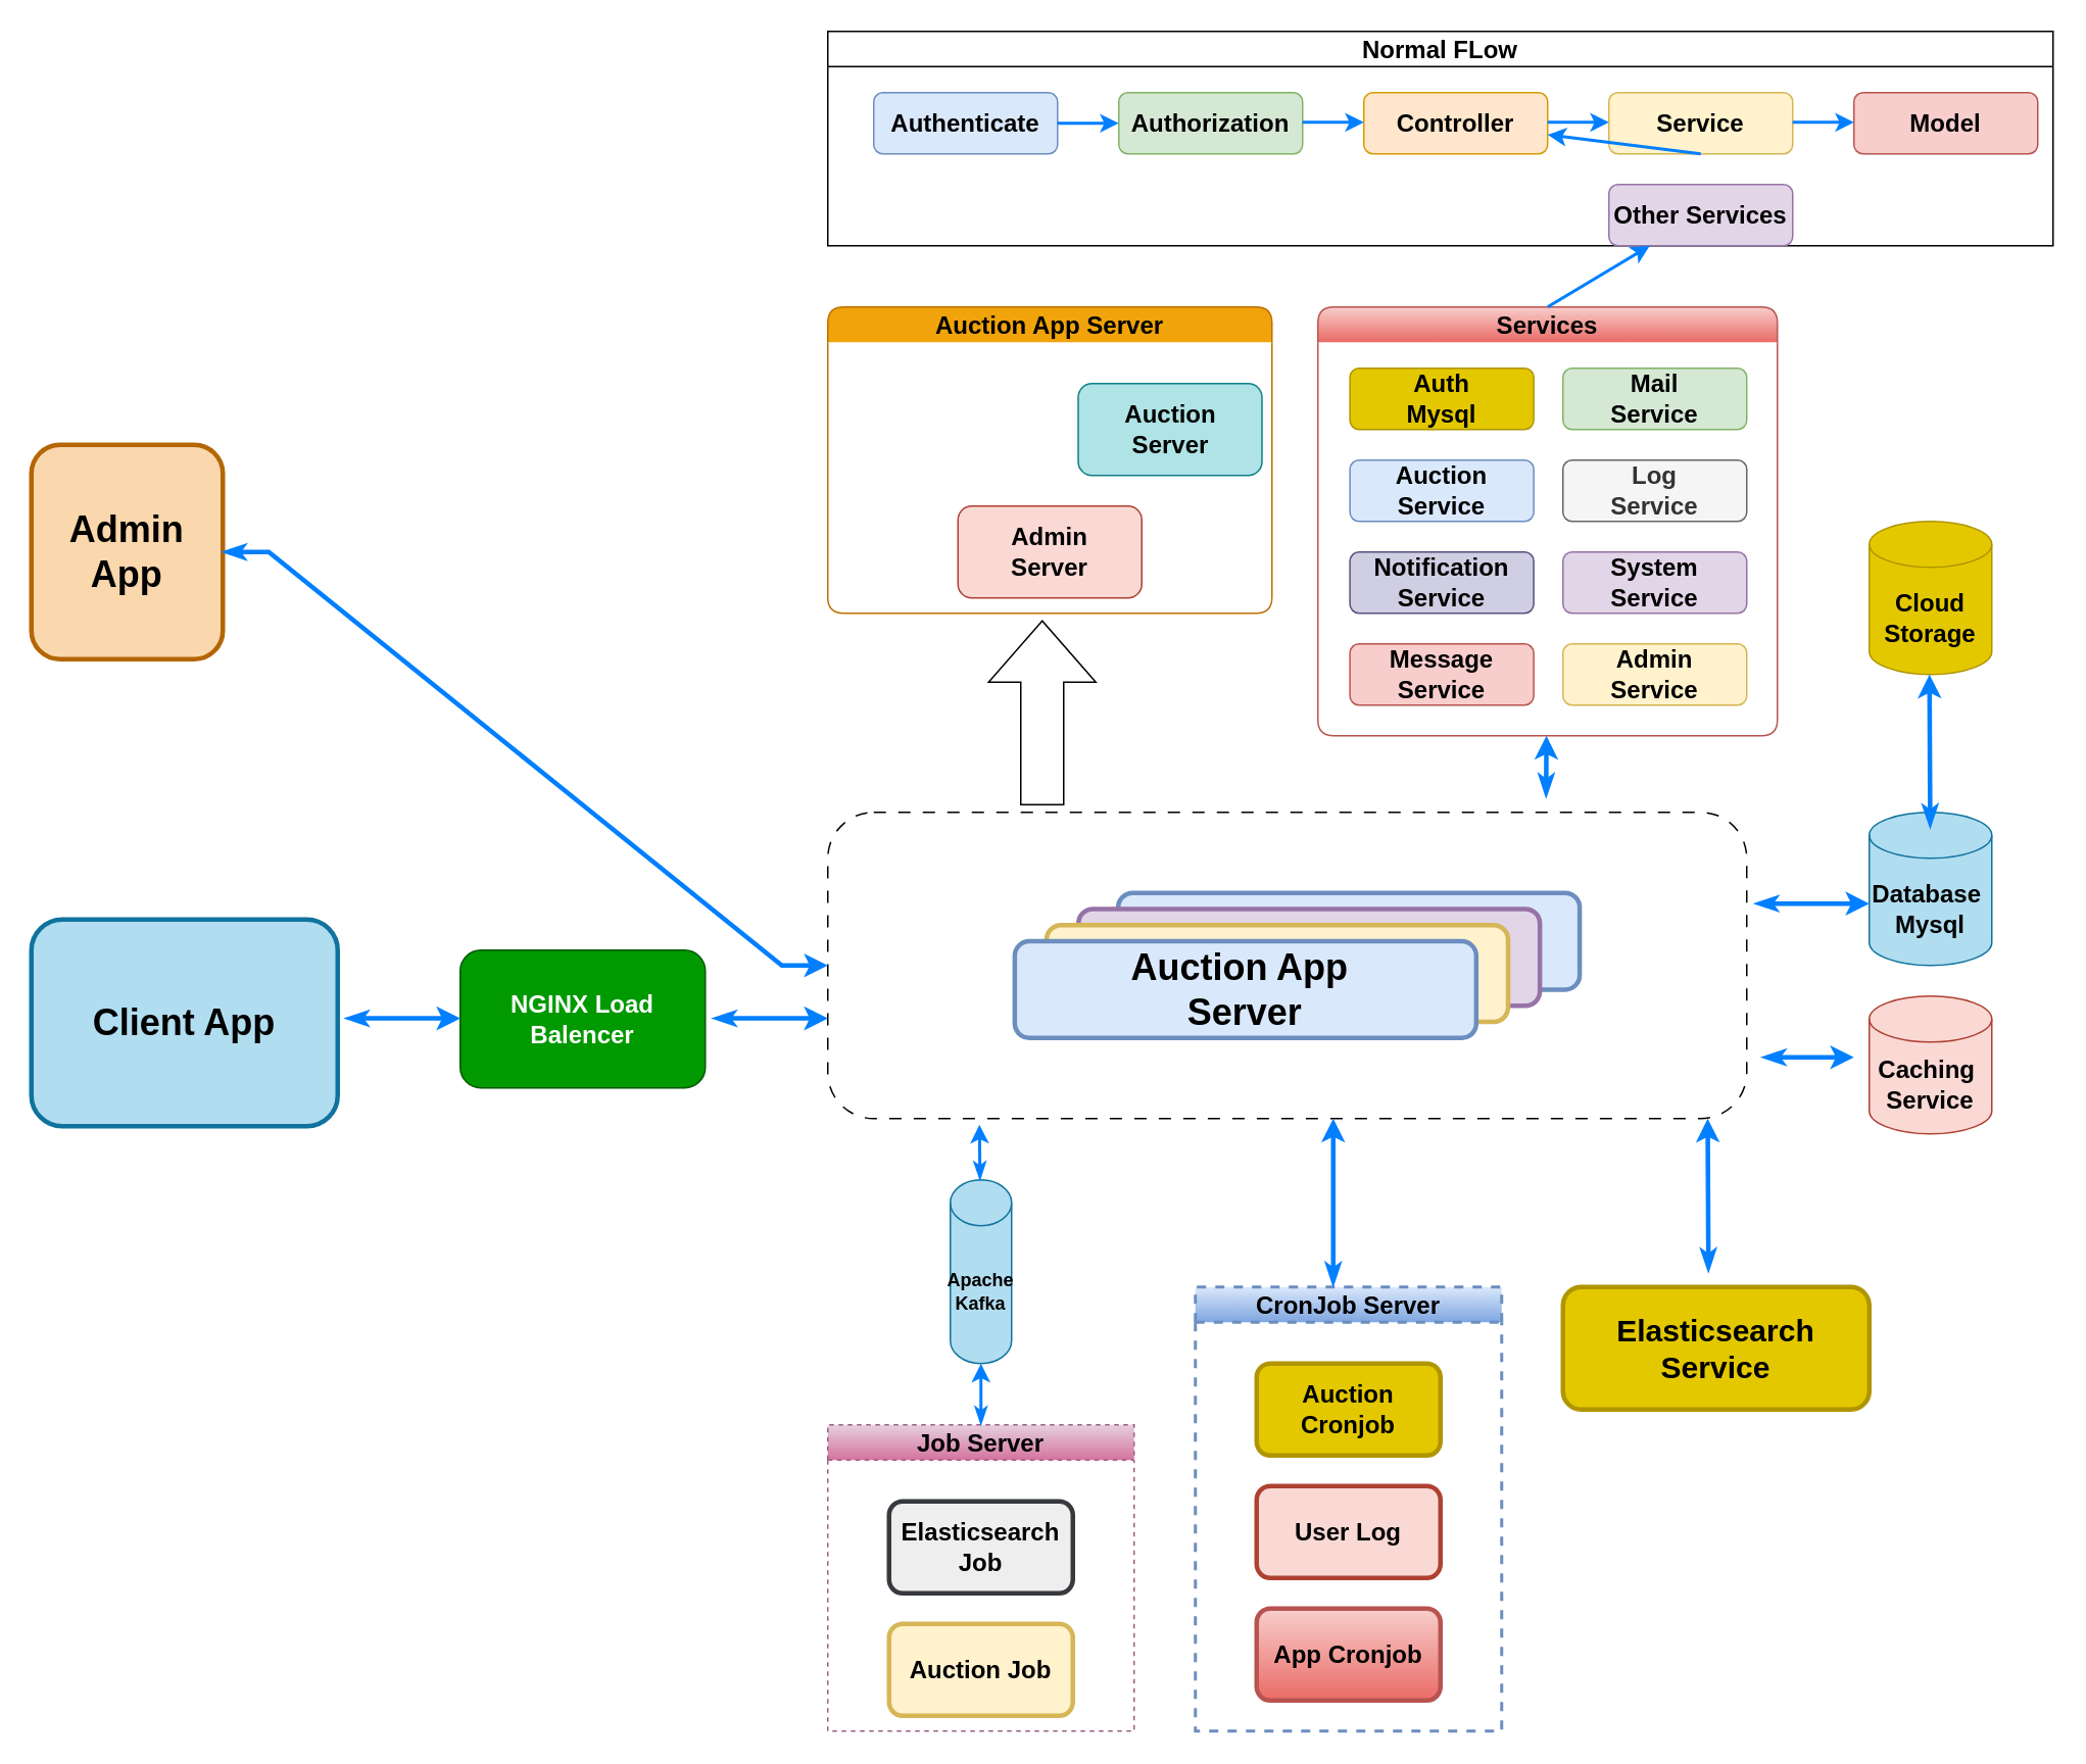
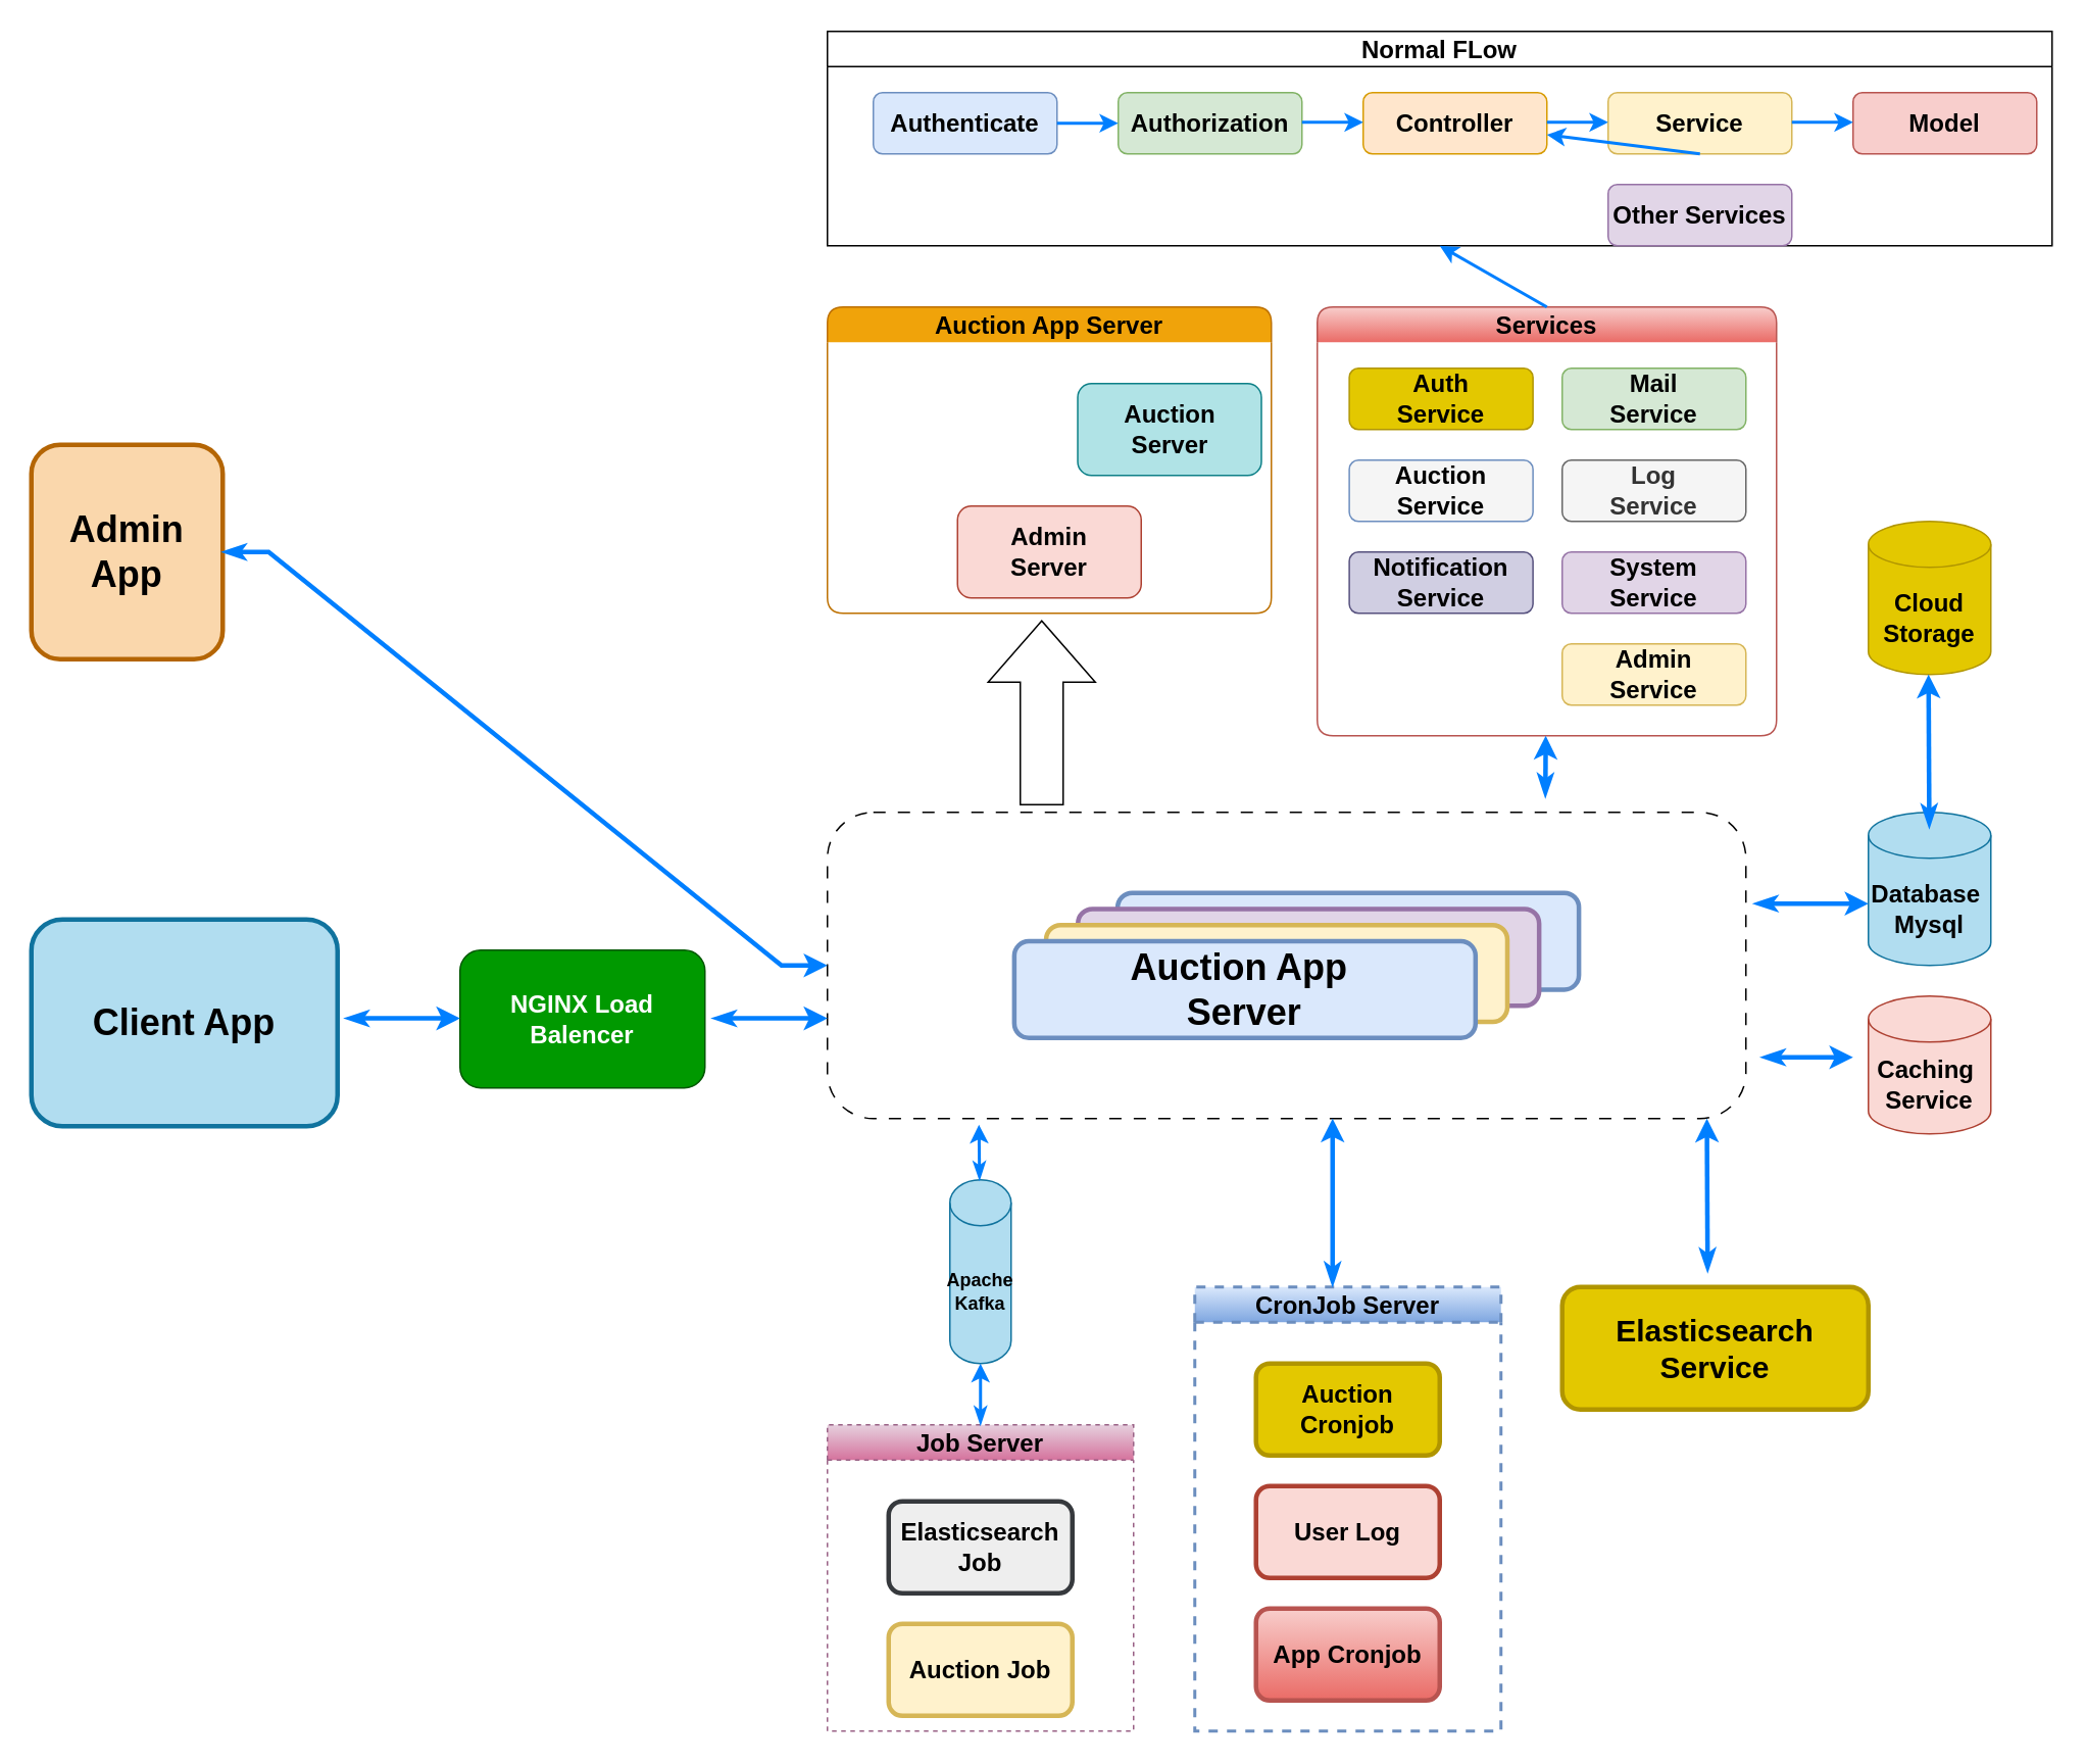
- <mxCell id="51" value="" style="endArrow=classic;html=1;rounded=0;startArrow=none;startFill=0;strokeColor=#007FFF;strokeWidth=2;exitX=0.5;exitY=0;exitDx=0;exitDy=0;" edge="1" parent="1" source="29" target="45"><mxGeometry width="50" height="50" relative="1" as="geometry"><mxPoint x="1120" y="110" as="sourcePoint" /><mxPoint x="1120" y="130" as="targetPoint" /></mxGeometry></mxCell>
+ <mxCell id="51" value="" style="endArrow=classic;html=1;rounded=0;startArrow=none;startFill=0;strokeColor=#007FFF;strokeWidth=2;entryX=0.5;entryY=1;entryDx=0;entryDy=0;exitX=0.5;exitY=0;exitDx=0;exitDy=0;" edge="1" parent="1" source="29" target="39"><mxGeometry width="50" height="50" relative="1" as="geometry"><mxPoint x="1120" y="110" as="sourcePoint" /><mxPoint x="1120" y="130" as="targetPoint" /></mxGeometry></mxCell>
- <mxCell id="30" value="&lt;b style=&quot;border-color: var(--border-color);&quot;&gt;Auth &lt;br&gt;Mysql&lt;/b&gt;&lt;b&gt;&lt;br&gt;&lt;/b&gt;" style="rounded=1;whiteSpace=wrap;html=1;strokeWidth=1;fillColor=#e3c800;strokeColor=#B09500;fontSize=16;fontColor=#000000;" vertex="1" parent="29"><mxGeometry x="20.91" y="40" width="120" height="40" as="geometry" /></mxCell>
+ <mxCell id="30" value="&lt;b style=&quot;border-color: var(--border-color);&quot;&gt;Auth &lt;br&gt;Service&lt;/b&gt;&lt;b&gt;&lt;br&gt;&lt;/b&gt;" style="rounded=1;whiteSpace=wrap;html=1;strokeWidth=1;fillColor=#e3c800;strokeColor=#B09500;fontSize=16;fontColor=#000000;" vertex="1" parent="29"><mxGeometry x="20.91" y="40" width="120" height="40" as="geometry" /></mxCell>
- <mxCell id="31" value="&lt;b style=&quot;border-color: var(--border-color);&quot;&gt;Auction Service&lt;/b&gt;&lt;b&gt;&lt;br&gt;&lt;/b&gt;" style="rounded=1;whiteSpace=wrap;html=1;strokeWidth=1;fillColor=#dae8fc;strokeColor=#6c8ebf;fontSize=16;" vertex="1" parent="29"><mxGeometry x="20.91" y="100" width="120" height="40" as="geometry" /></mxCell>
+ <mxCell id="31" value="&lt;b style=&quot;border-color: var(--border-color);&quot;&gt;Auction Service&lt;/b&gt;&lt;b&gt;&lt;br&gt;&lt;/b&gt;" style="rounded=1;whiteSpace=wrap;html=1;strokeWidth=1;fillColor=#f5f5f5;strokeColor=#6c8ebf;fontSize=16;" vertex="1" parent="29"><mxGeometry x="20.91" y="100" width="120" height="40" as="geometry" /></mxCell>
- <mxCell id="33" value="&lt;b style=&quot;border-color: var(--border-color);&quot;&gt;Message Service&lt;/b&gt;&lt;b&gt;&lt;br&gt;&lt;/b&gt;" style="rounded=1;whiteSpace=wrap;html=1;strokeWidth=1;fillColor=#f8cecc;strokeColor=#b85450;fontSize=16;" vertex="1" parent="29"><mxGeometry x="20.91" y="220" width="120" height="40" as="geometry" /></mxCell>
